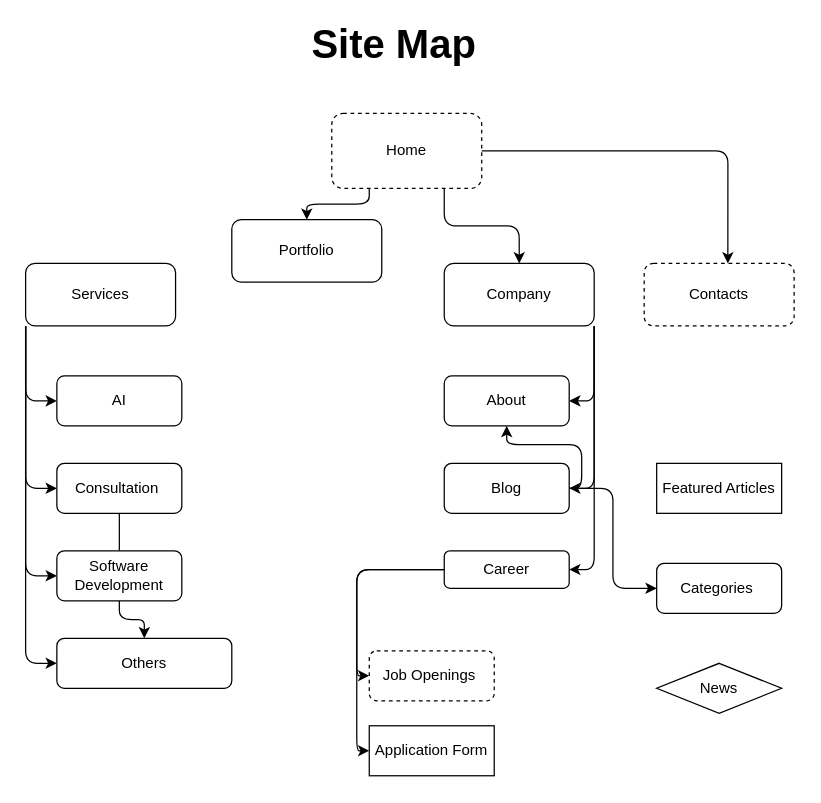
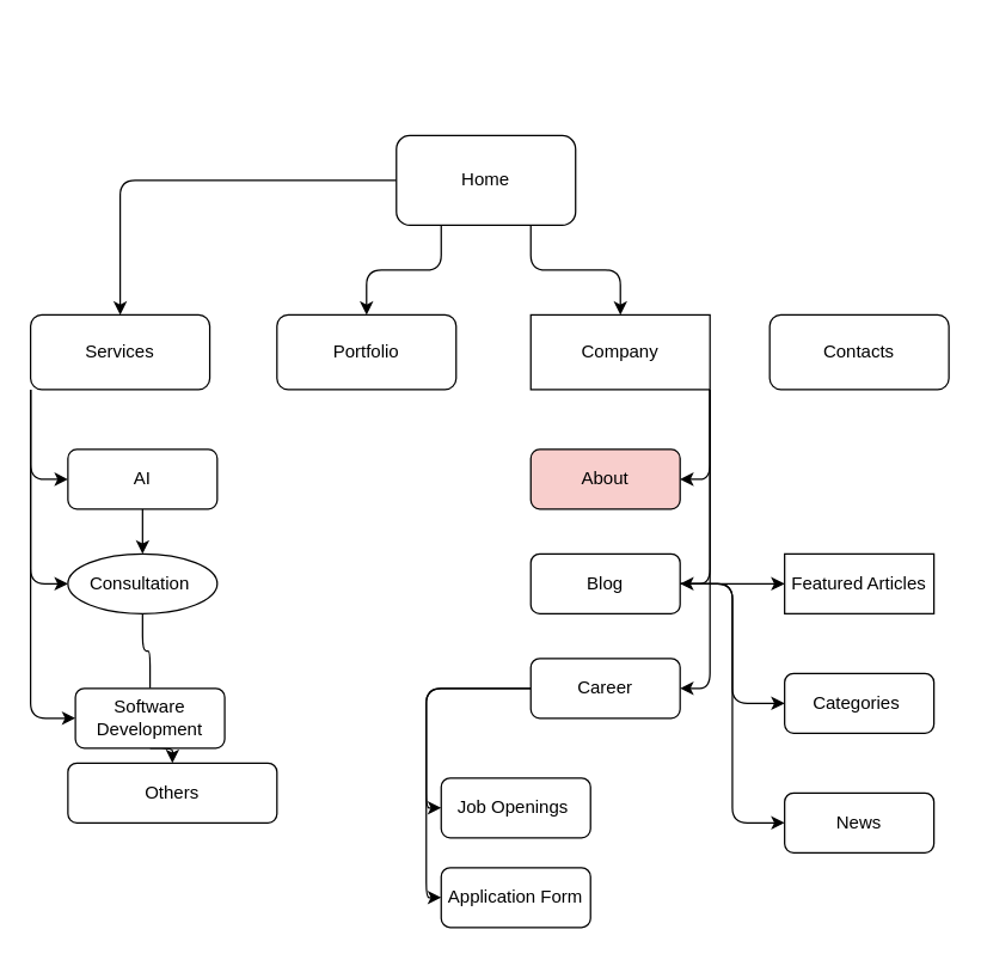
- <mxCell id="18" value="&lt;h2&gt;&lt;font style=&quot;font-size: 32px;&quot;&gt;Site Map&lt;/font&gt;&lt;/h2&gt;" style="text;html=1;align=center;verticalAlign=middle;whiteSpace=wrap;rounded=0;" vertex="1" parent="1"><mxGeometry x="235" y="20" width="160" height="30" as="geometry" /></mxCell>
+ <mxCell id="2" style="edgeStyle=orthogonalEdgeStyle;html=1;exitX=0;exitY=0.5;exitDx=0;exitDy=0;entryX=0.5;entryY=0;entryDx=0;entryDy=0;" edge="1" parent="1" source="5" target="10"><mxGeometry relative="1" as="geometry" /></mxCell>
- <mxCell id="5" value="Home" style="rounded=1;whiteSpace=wrap;html=1;dashed=1;" vertex="1" parent="1"><mxGeometry x="265" y="90" width="120" height="60" as="geometry" /></mxCell>
+ <mxCell id="5" value="Home" style="rounded=1;whiteSpace=wrap;html=1;" vertex="1" parent="1"><mxGeometry x="265" y="90" width="120" height="60" as="geometry" /></mxCell>
- <mxCell id="17" style="edgeStyle=orthogonalEdgeStyle;html=1;exitX=1;exitY=0.5;exitDx=0;exitDy=0;entryX=0.558;entryY=0;entryDx=0;entryDy=0;entryPerimeter=0;" edge="1" parent="1" source="5" target="16"><mxGeometry relative="1" as="geometry" /></mxCell>
- <mxCell id="11" value="Portfolio" style="rounded=1;whiteSpace=wrap;html=1;" vertex="1" parent="1"><mxGeometry x="185" y="175" width="120" height="50" as="geometry" /></mxCell>
+ <mxCell id="11" value="Portfolio" style="rounded=1;whiteSpace=wrap;html=1;" vertex="1" parent="1"><mxGeometry x="185" y="210" width="120" height="50" as="geometry" /></mxCell>
- <mxCell id="15" value="Company" style="rounded=1;whiteSpace=wrap;html=1;" vertex="1" parent="1"><mxGeometry x="355" y="210" width="120" height="50" as="geometry" /></mxCell>
+ <mxCell id="15" value="Company" style="whiteSpace=wrap;html=1;rounded=0;" vertex="1" parent="1"><mxGeometry x="355" y="210" width="120" height="50" as="geometry" /></mxCell>
- <mxCell id="16" value="Contacts" style="rounded=1;whiteSpace=wrap;html=1;dashed=1;" vertex="1" parent="1"><mxGeometry x="515" y="210" width="120" height="50" as="geometry" /></mxCell>
+ <mxCell id="16" value="Contacts" style="rounded=1;whiteSpace=wrap;html=1;" vertex="1" parent="1"><mxGeometry x="515" y="210" width="120" height="50" as="geometry" /></mxCell>
- <mxCell id="26" value="About" style="rounded=1;whiteSpace=wrap;html=1;" vertex="1" parent="1"><mxGeometry x="355" y="300" width="100" height="40" as="geometry" /></mxCell>
+ <mxCell id="26" value="About" style="rounded=1;whiteSpace=wrap;html=1;fillColor=#f8cecc;" vertex="1" parent="1"><mxGeometry x="355" y="300" width="100" height="40" as="geometry" /></mxCell>
+ <mxCell id="19" style="edgeStyle=orthogonalEdgeStyle;html=1;exitX=0.5;exitY=1;exitDx=0;exitDy=0;entryX=0.5;entryY=0;entryDx=0;entryDy=0;" edge="1" parent="1" source="20" target="22"><mxGeometry relative="1" as="geometry" /></mxCell>
- <mxCell id="27" style="edgeStyle=orthogonalEdgeStyle;html=1;exitX=1;exitY=0.5;exitDx=0;exitDy=0;" edge="1" parent="1" source="30" target="26"><mxGeometry relative="1" as="geometry" /></mxCell>
+ <mxCell id="27" style="edgeStyle=orthogonalEdgeStyle;html=1;exitX=1;exitY=0.5;exitDx=0;exitDy=0;entryX=0;entryY=0.5;entryDx=0;entryDy=0;" edge="1" parent="1" source="30" target="34"><mxGeometry relative="1" as="geometry" /></mxCell>
- <mxCell id="22" value="Consultation&amp;nbsp;" style="rounded=1;whiteSpace=wrap;html=1;" vertex="1" parent="1"><mxGeometry x="45" y="370" width="100" height="40" as="geometry" /></mxCell>
+ <mxCell id="22" value="Consultation&amp;nbsp;" style="ellipse;whiteSpace=wrap;html=1;" vertex="1" parent="1"><mxGeometry x="45" y="370" width="100" height="40" as="geometry" /></mxCell>
- <mxCell id="33" value="Career" style="rounded=1;whiteSpace=wrap;html=1;" vertex="1" parent="1"><mxGeometry x="355" y="440" width="100" height="30" as="geometry" /></mxCell>
+ <mxCell id="33" value="Career" style="rounded=1;whiteSpace=wrap;html=1;" vertex="1" parent="1"><mxGeometry x="355" y="440" width="100" height="40" as="geometry" /></mxCell>
- <mxCell id="24" value="Software Development" style="rounded=1;whiteSpace=wrap;html=1;" vertex="1" parent="1"><mxGeometry x="45" y="440" width="100" height="40" as="geometry" /></mxCell>
+ <mxCell id="24" value="Software Development" style="rounded=1;whiteSpace=wrap;html=1;" vertex="1" parent="1"><mxGeometry x="50" y="460" width="100" height="40" as="geometry" /></mxCell>
- <mxCell id="9" style="edgeStyle=orthogonalEdgeStyle;html=1;exitX=0;exitY=1;exitDx=0;exitDy=0;entryX=0;entryY=0.5;entryDx=0;entryDy=0;" edge="1" parent="1" source="10" target="25"><mxGeometry relative="1" as="geometry" /></mxCell>
+ <mxCell id="29" style="edgeStyle=orthogonalEdgeStyle;html=1;exitX=1;exitY=0.5;exitDx=0;exitDy=0;entryX=0;entryY=0.5;entryDx=0;entryDy=0;" edge="1" parent="1" source="30" target="36"><mxGeometry relative="1" as="geometry" /></mxCell>
- <mxCell id="37" value="Job Openings&amp;nbsp;" style="rounded=1;whiteSpace=wrap;html=1;dashed=1;" vertex="1" parent="1"><mxGeometry x="295" y="520" width="100" height="40" as="geometry" /></mxCell>
+ <mxCell id="37" value="Job Openings&amp;nbsp;" style="rounded=1;whiteSpace=wrap;html=1;" vertex="1" parent="1"><mxGeometry x="295" y="520" width="100" height="40" as="geometry" /></mxCell>
- <mxCell id="36" value="News" style="rhombus;whiteSpace=wrap;html=1;" vertex="1" parent="1"><mxGeometry x="525" y="530" width="100" height="40" as="geometry" /></mxCell>
+ <mxCell id="36" value="News" style="rounded=1;whiteSpace=wrap;html=1;" vertex="1" parent="1"><mxGeometry x="525" y="530" width="100" height="40" as="geometry" /></mxCell>
- <mxCell id="38" value="Application Form" style="whiteSpace=wrap;html=1;rounded=0;" vertex="1" parent="1"><mxGeometry x="295" y="580" width="100" height="40" as="geometry" /></mxCell>
+ <mxCell id="38" value="Application Form" style="rounded=1;whiteSpace=wrap;html=1;" vertex="1" parent="1"><mxGeometry x="295" y="580" width="100" height="40" as="geometry" /></mxCell>
